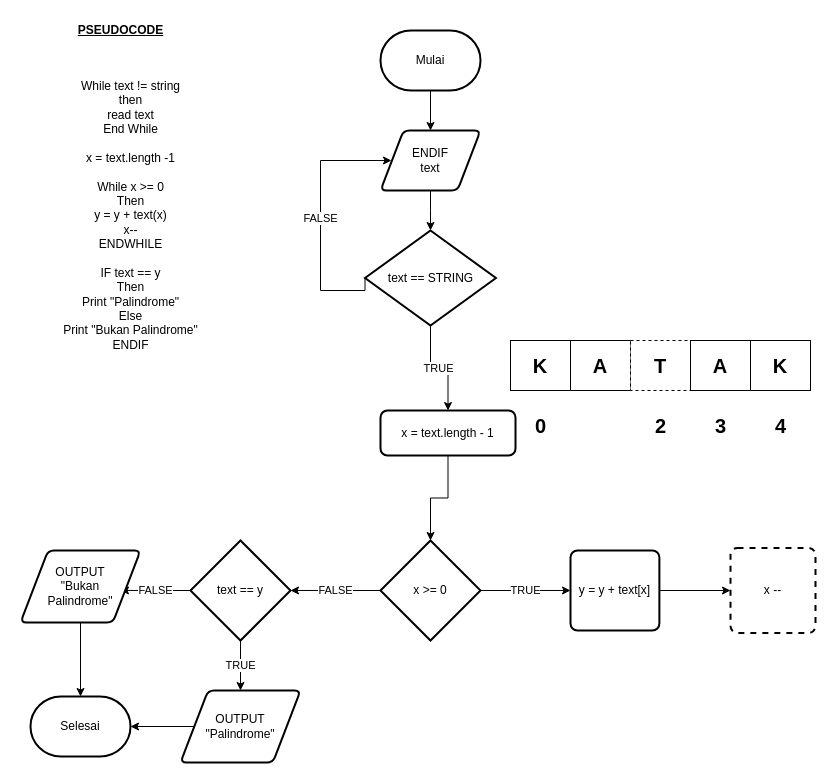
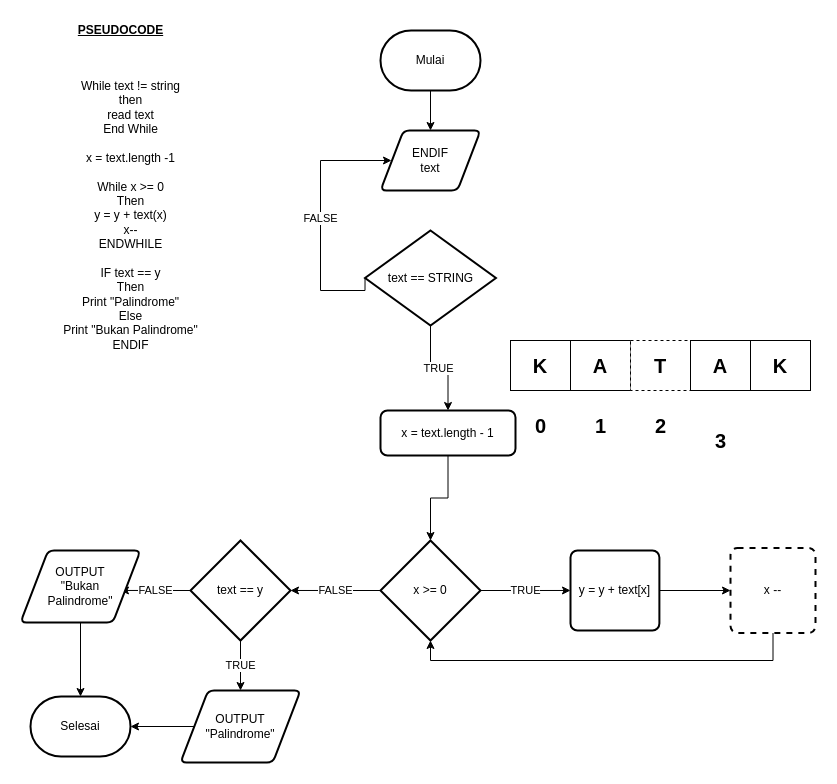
- <mxCell id="5" style="edgeStyle=orthogonalEdgeStyle;rounded=0;orthogonalLoop=1;jettySize=auto;html=1;exitX=0.5;exitY=1;exitDx=0;exitDy=0;" parent="1" source="6" target="9" edge="1"><mxGeometry relative="1" as="geometry" /></mxCell>
+ <mxCell id="34" value="&lt;b&gt;1&lt;/b&gt;" style="text;html=1;align=center;verticalAlign=middle;resizable=0;points=[];autosize=1;strokeColor=none;fillColor=none;fontSize=20;" vertex="1" parent="1"><mxGeometry x="585" y="410" width="30" height="30" as="geometry" /></mxCell>
- <mxCell id="36" value="&lt;b&gt;3&lt;/b&gt;" style="text;html=1;align=center;verticalAlign=middle;resizable=0;points=[];autosize=1;strokeColor=none;fillColor=none;fontSize=20;" vertex="1" parent="1"><mxGeometry x="705" y="410" width="30" height="30" as="geometry" /></mxCell>
+ <mxCell id="36" value="&lt;b&gt;3&lt;/b&gt;" style="text;html=1;align=center;verticalAlign=middle;resizable=0;points=[];autosize=1;strokeColor=none;fillColor=none;fontSize=20;" vertex="1" parent="1"><mxGeometry x="705" y="425" width="30" height="30" as="geometry" /></mxCell>
- <mxCell id="37" value="&lt;b&gt;4&lt;/b&gt;" style="text;html=1;align=center;verticalAlign=middle;resizable=0;points=[];autosize=1;strokeColor=none;fillColor=none;fontSize=20;" vertex="1" parent="1"><mxGeometry x="765" y="410" width="30" height="30" as="geometry" /></mxCell>
+ <mxCell id="17" style="edgeStyle=orthogonalEdgeStyle;rounded=0;orthogonalLoop=1;jettySize=auto;html=1;exitX=0.5;exitY=1;exitDx=0;exitDy=0;entryX=0.5;entryY=1;entryDx=0;entryDy=0;entryPerimeter=0;" parent="1" source="18" target="14" edge="1"><mxGeometry relative="1" as="geometry" /></mxCell>
